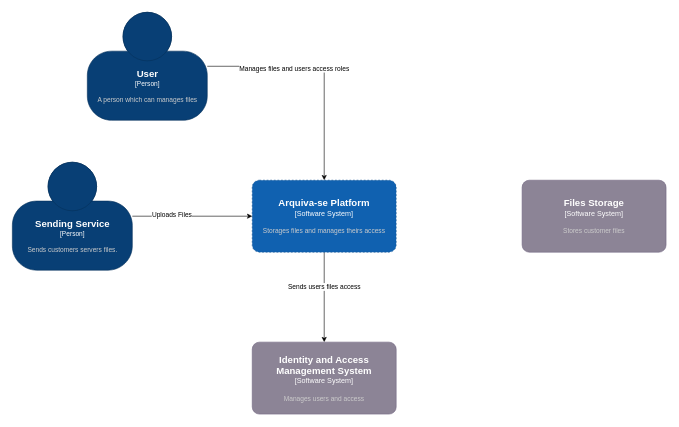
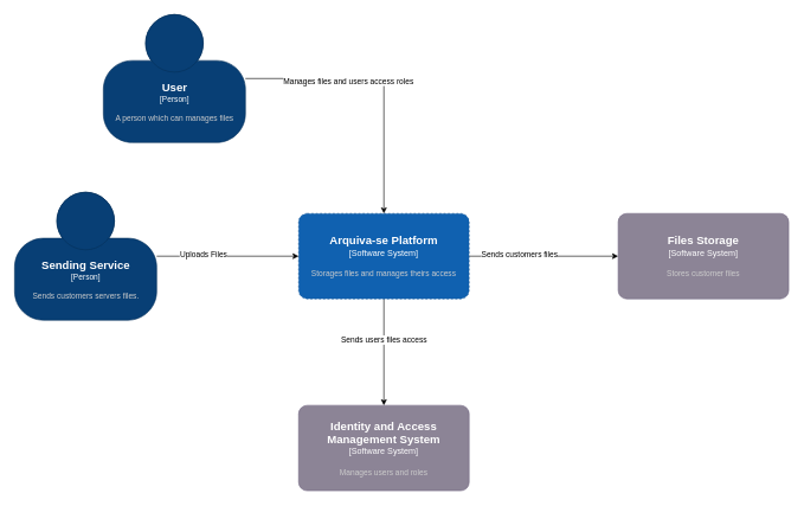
+ <mxCell id="5" style="edgeStyle=orthogonalEdgeStyle;rounded=0;orthogonalLoop=1;jettySize=auto;html=1;entryX=0;entryY=0.5;entryDx=0;entryDy=0;entryPerimeter=0;" edge="1" parent="1" source="9" target="10"><mxGeometry relative="1" as="geometry" /></mxCell>
+ <mxCell id="6" value="Sends customers files" style="edgeLabel;html=1;align=center;verticalAlign=middle;resizable=0;points=[];" vertex="1" connectable="0" parent="5"><mxGeometry x="-0.332" y="3" relative="1" as="geometry"><mxPoint as="offset" /></mxGeometry></mxCell>
- <mxCell id="14" value="&lt;font style=&quot;font-size: 16px&quot;&gt;&lt;b&gt;Identity and Access Management System&lt;/b&gt;&lt;/font&gt;&lt;div&gt;[Software System]&lt;/div&gt;&lt;br&gt;&lt;div&gt;&lt;font style=&quot;font-size: 11px&quot;&gt;&lt;font color=&quot;#cccccc&quot;&gt;Manages users and access&lt;/font&gt;&lt;/div&gt;" style="rounded=1;whiteSpace=wrap;html=1;labelBackgroundColor=none;fillColor=#8C8496;fontColor=#ffffff;align=center;arcSize=10;strokeColor=#736782;metaEdit=1;resizable=0;points=[[0.25,0,0],[0.5,0,0],[0.75,0,0],[1,0.25,0],[1,0.5,0],[1,0.75,0],[0.75,1,0],[0.5,1,0],[0.25,1,0],[0,0.75,0],[0,0.5,0],[0,0.25,0]];" vertex="1" parent="1"><mxGeometry x="420" y="570" width="240" height="120" as="geometry" /></mxCell>
+ <mxCell id="14" value="&lt;font style=&quot;font-size: 16px&quot;&gt;&lt;b&gt;Identity and Access Management System&lt;/b&gt;&lt;/font&gt;&lt;div&gt;[Software System]&lt;/div&gt;&lt;br&gt;&lt;div&gt;&lt;font style=&quot;font-size: 11px&quot;&gt;&lt;font color=&quot;#cccccc&quot;&gt;Manages users and roles&lt;/font&gt;&lt;/div&gt;" style="rounded=1;whiteSpace=wrap;html=1;labelBackgroundColor=none;fillColor=#8C8496;fontColor=#ffffff;align=center;arcSize=10;strokeColor=#736782;metaEdit=1;resizable=0;points=[[0.25,0,0],[0.5,0,0],[0.75,0,0],[1,0.25,0],[1,0.5,0],[1,0.75,0],[0.75,1,0],[0.5,1,0],[0.25,1,0],[0,0.75,0],[0,0.5,0],[0,0.25,0]];" vertex="1" parent="1"><mxGeometry x="420" y="570" width="240" height="120" as="geometry" /></mxCell>
